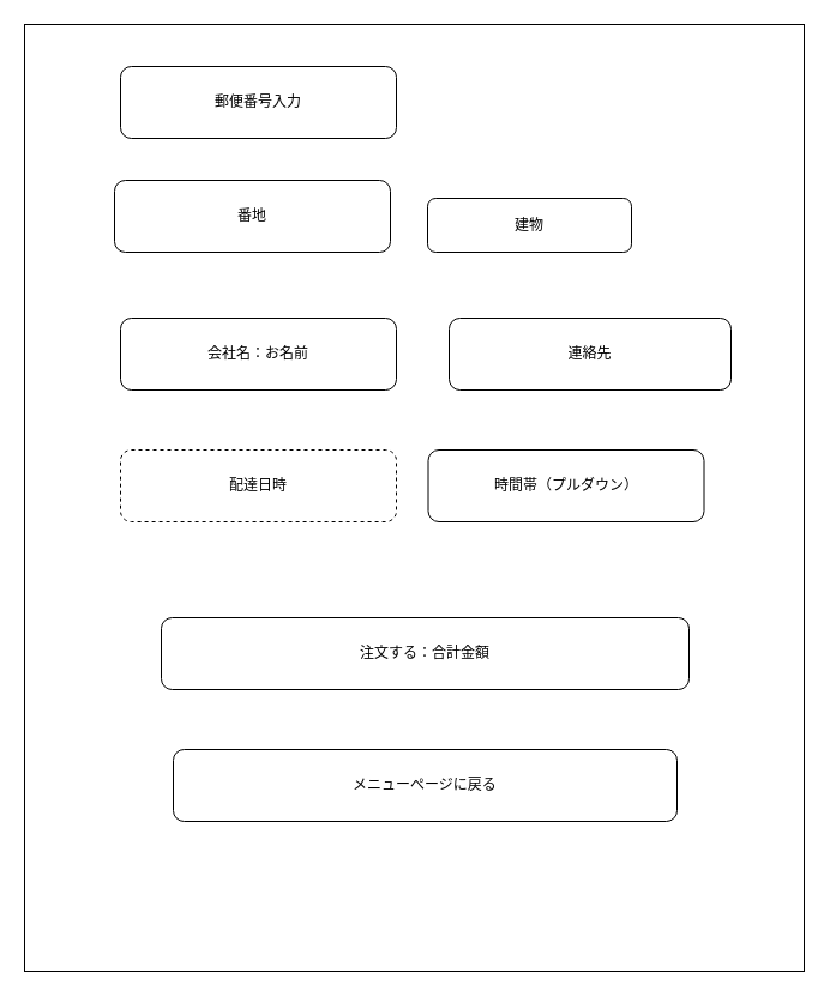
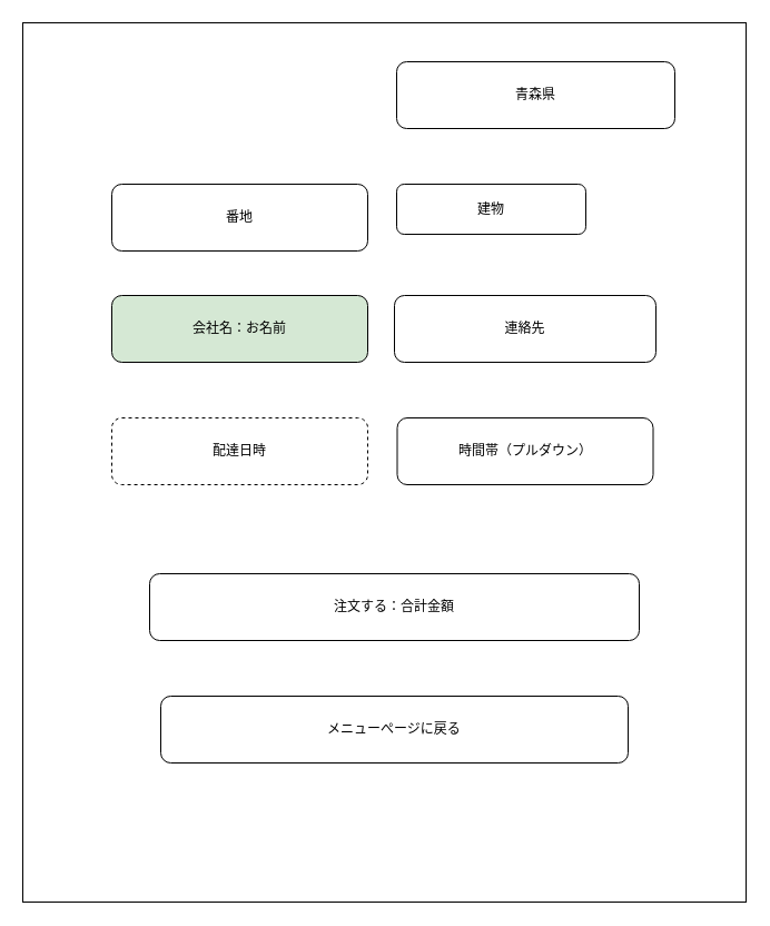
- <mxCell id="3" value="郵便番号入力" style="rounded=1;whiteSpace=wrap;html=1;" vertex="1" parent="1"><mxGeometry x="100" y="55" width="230" height="60" as="geometry" /></mxCell>
+ <mxCell id="4" value="青森県" style="rounded=1;whiteSpace=wrap;html=1;" vertex="1" parent="1"><mxGeometry x="356" y="55" width="250" height="60" as="geometry" /></mxCell>
- <mxCell id="5" value="番地" style="rounded=1;whiteSpace=wrap;html=1;" vertex="1" parent="1"><mxGeometry x="95" y="150" width="230" height="60" as="geometry" /></mxCell>
+ <mxCell id="5" value="番地" style="rounded=1;whiteSpace=wrap;html=1;" vertex="1" parent="1"><mxGeometry x="100" y="165" width="230" height="60" as="geometry" /></mxCell>
- <mxCell id="8" value="会社名：お名前" style="rounded=1;whiteSpace=wrap;html=1;" vertex="1" parent="1"><mxGeometry x="100" y="265" width="230" height="60" as="geometry" /></mxCell>
+ <mxCell id="8" value="会社名：お名前" style="rounded=1;whiteSpace=wrap;html=1;fillColor=#d5e8d4;" vertex="1" parent="1"><mxGeometry x="100" y="265" width="230" height="60" as="geometry" /></mxCell>
- <mxCell id="7" value="連絡先" style="rounded=1;whiteSpace=wrap;html=1;" vertex="1" parent="1"><mxGeometry x="374" y="265" width="235" height="60" as="geometry" /></mxCell>
+ <mxCell id="7" value="連絡先" style="rounded=1;whiteSpace=wrap;html=1;" vertex="1" parent="1"><mxGeometry x="354" y="265" width="235" height="60" as="geometry" /></mxCell>
